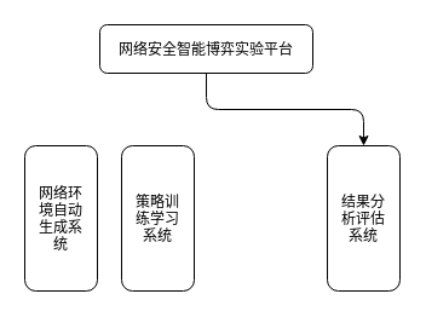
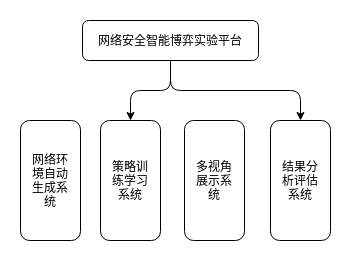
+ <mxCell id="7" value="" style="endArrow=classic;exitX=0.5;exitY=1;exitDx=0;exitDy=0;entryX=0.5;entryY=0;entryDx=0;entryDy=0;" edge="1" parent="1" source="2" target="4"><mxGeometry width="50" height="50" relative="1" as="geometry"><mxPoint x="250" y="140" as="sourcePoint" /><mxPoint x="300" y="90" as="targetPoint" /><Array as="points"><mxPoint x="170" y="90" /><mxPoint x="130" y="90" /></Array></mxGeometry></mxCell>
+ <mxCell id="5" value="多视角&#10;展示系&#10;统" style="rounded=1;" vertex="1" parent="1"><mxGeometry x="184" y="120" width="60" height="120" as="geometry" /></mxCell>
